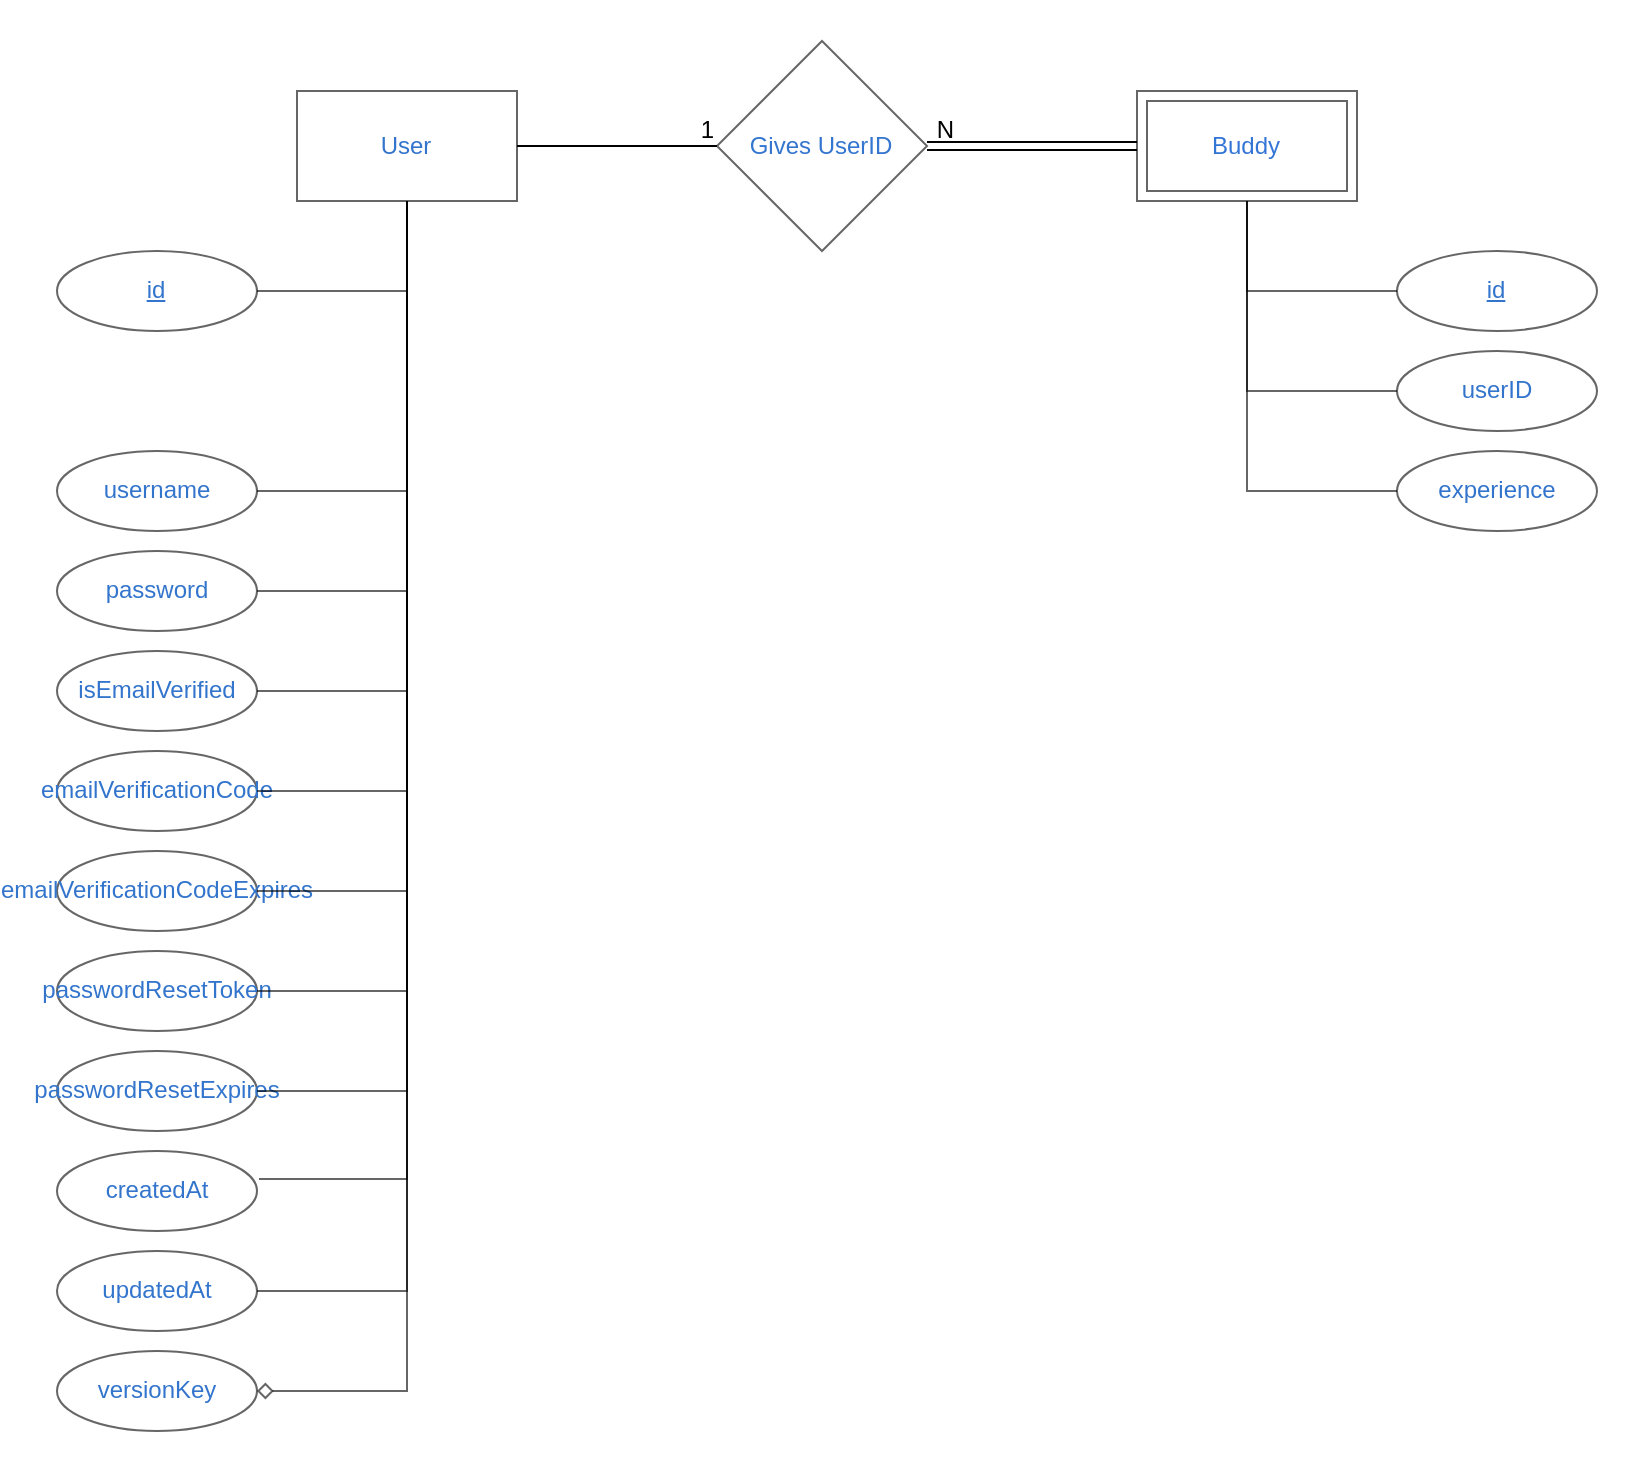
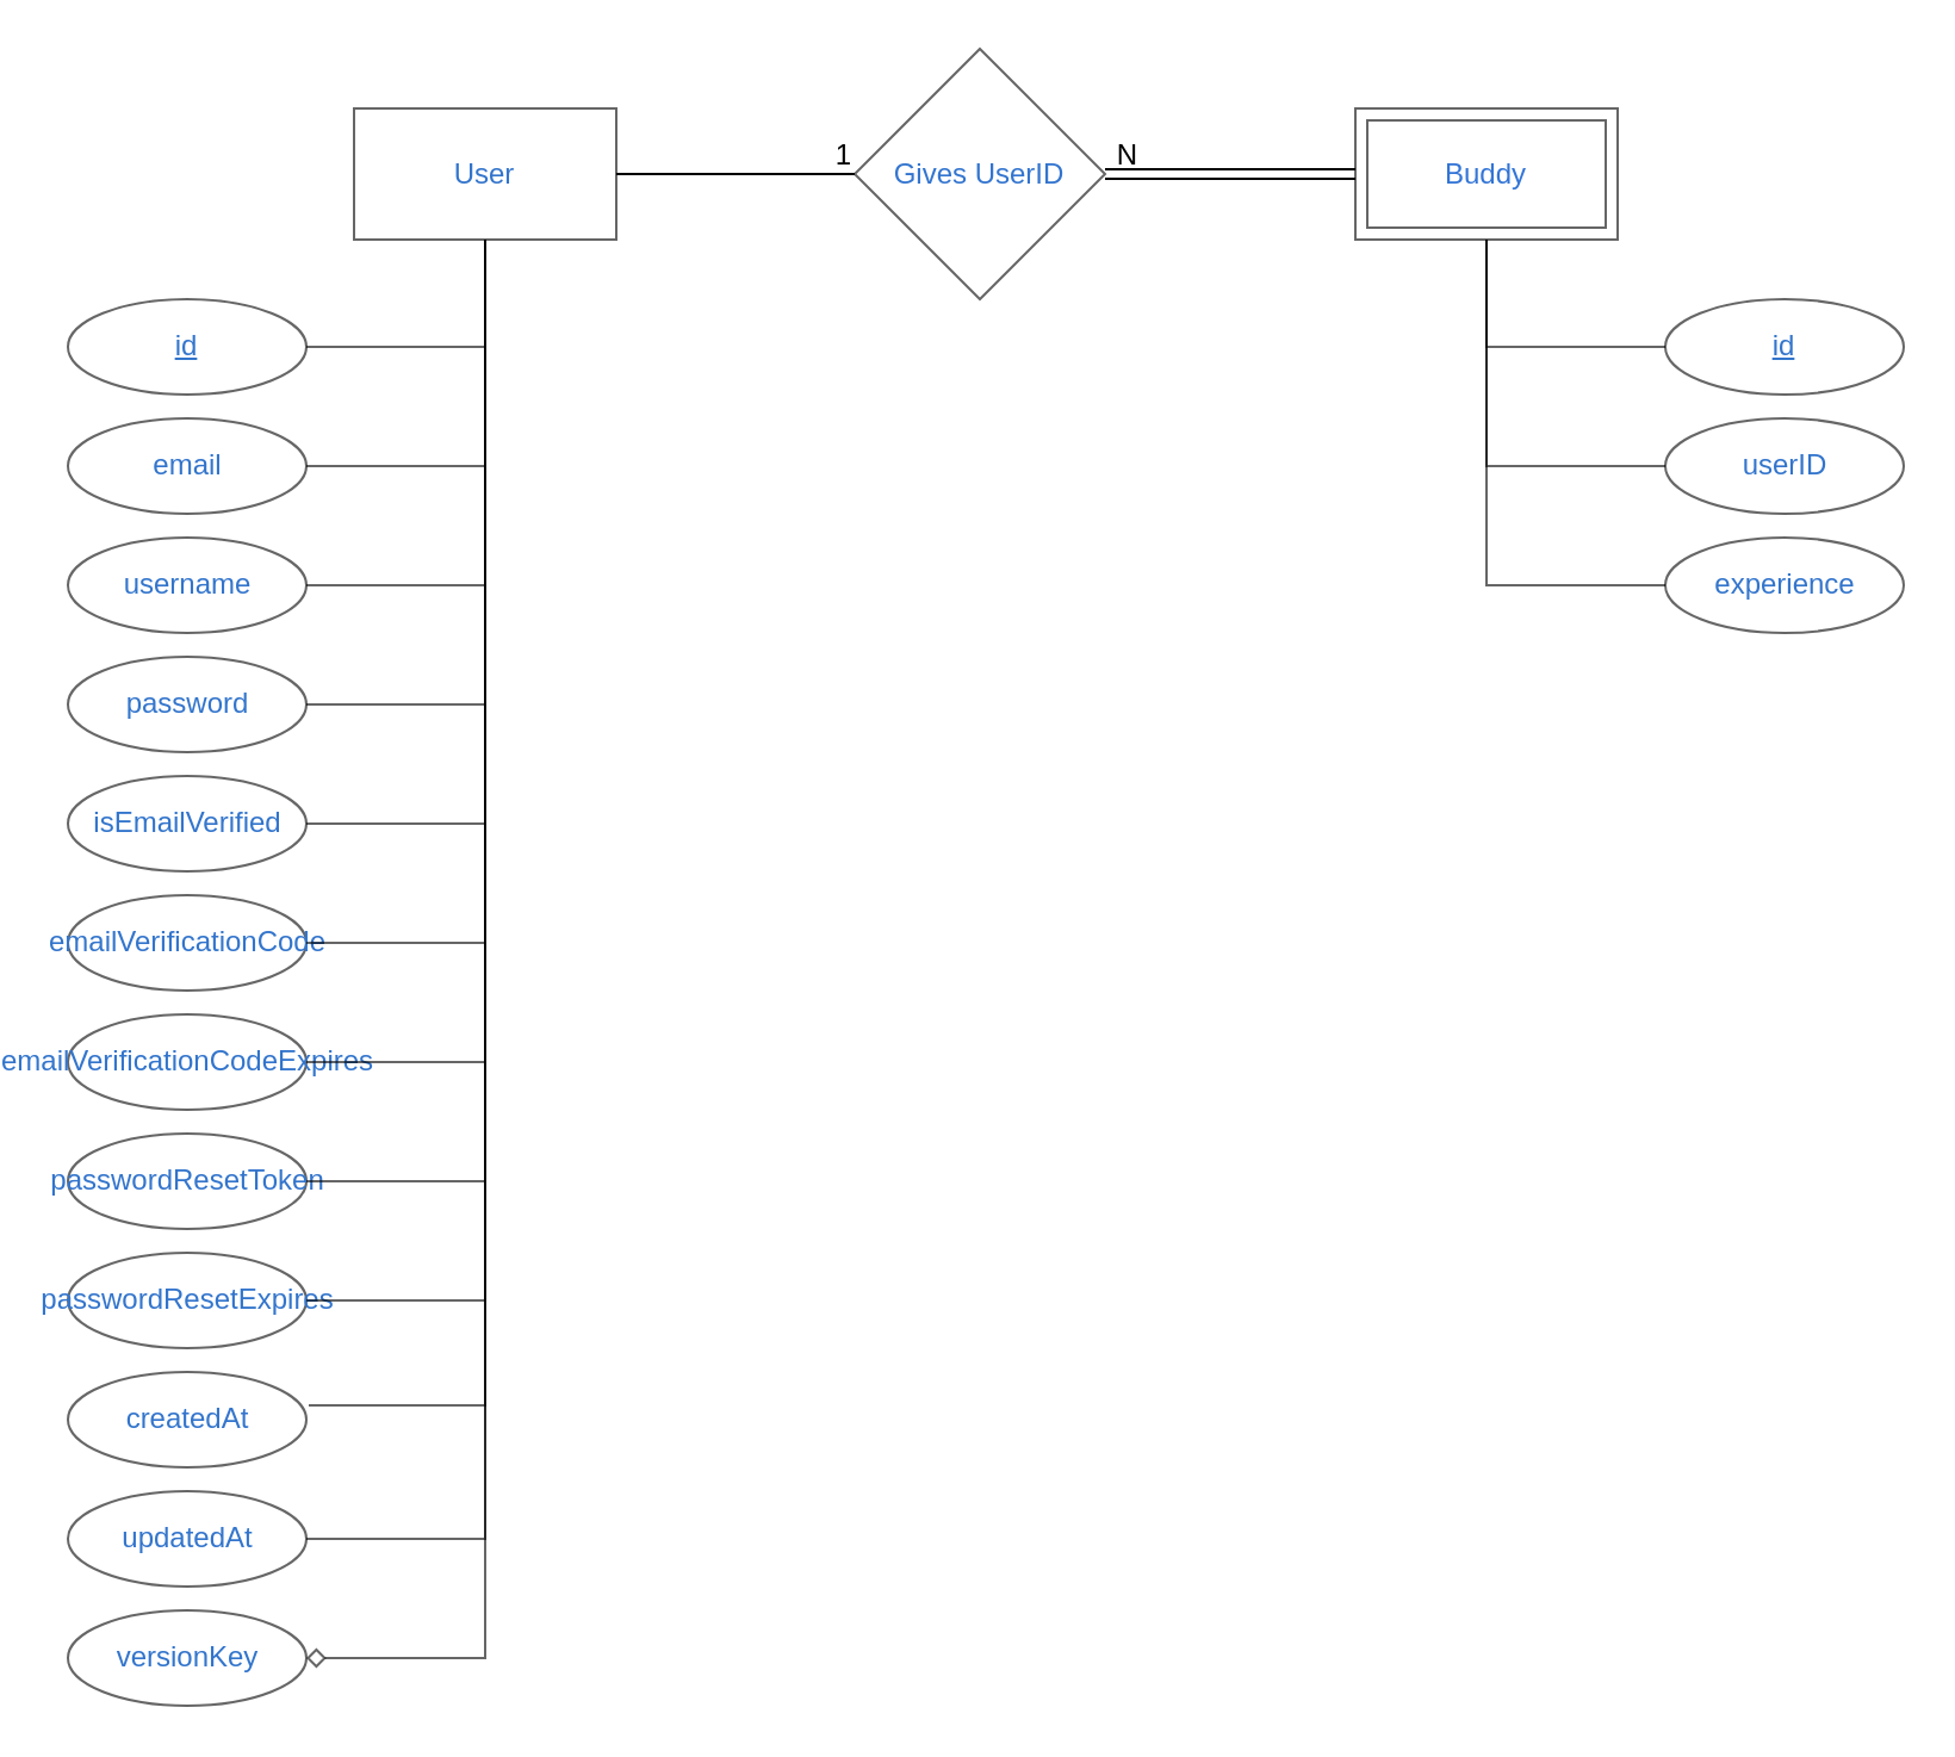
+ <mxCell id="10" value="email" style="ellipse;align=center;verticalAlign=middle;textDirection=ltr;fontSize=12;html=1;labelBorderColor=none;fontColor=light-dark(#3375cc, #ededed);opacity=60;" vertex="1" parent="1"><mxGeometry x="20" y="175" width="100" height="40" as="geometry" /></mxCell>
+ <mxCell id="17" style="edgeStyle=orthogonalEdgeStyle;rounded=0;orthogonalLoop=1;jettySize=auto;html=1;endArrow=none;endFill=0;entryX=1;entryY=0.5;entryDx=0;entryDy=0;exitX=0.5;exitY=1;exitDx=0;exitDy=0;strokeWidth=1;curved=0;opacity=60;" edge="1" parent="1" source="2" target="10"><mxGeometry relative="1" as="geometry"><mxPoint x="220" y="195" as="sourcePoint" /><mxPoint x="220" y="195" as="targetPoint" /></mxGeometry></mxCell>
